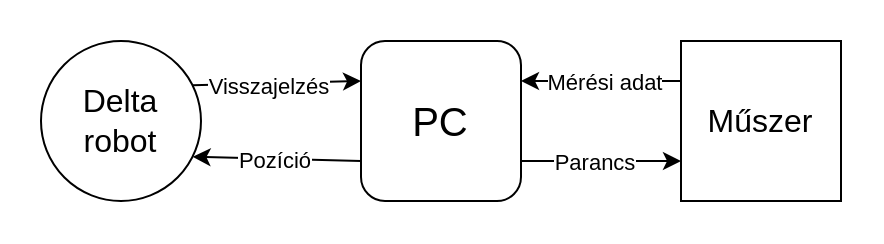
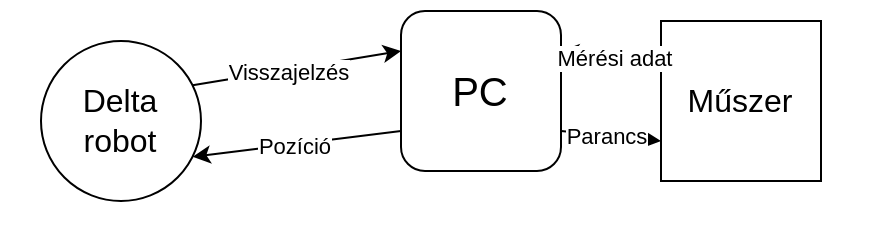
- <mxCell id="2" value="&lt;font style=&quot;font-size: 20px;&quot;&gt;PC&lt;/font&gt;" style="rounded=1;whiteSpace=wrap;html=1;fontSize=16;" vertex="1" parent="1"><mxGeometry x="180" y="20" width="80" height="80" as="geometry" /></mxCell>
+ <mxCell id="2" value="&lt;font style=&quot;font-size: 20px;&quot;&gt;PC&lt;/font&gt;" style="rounded=1;whiteSpace=wrap;html=1;fontSize=16;" vertex="1" parent="1"><mxGeometry x="200" y="5" width="80" height="80" as="geometry" /></mxCell>
- <mxCell id="4" value="Műszer" style="rounded=0;whiteSpace=wrap;html=1;fontSize=16;" vertex="1" parent="1"><mxGeometry x="340" y="20" width="80" height="80" as="geometry" /></mxCell>
+ <mxCell id="4" value="Műszer" style="rounded=0;whiteSpace=wrap;html=1;fontSize=16;" vertex="1" parent="1"><mxGeometry x="330" y="10" width="80" height="80" as="geometry" /></mxCell>
